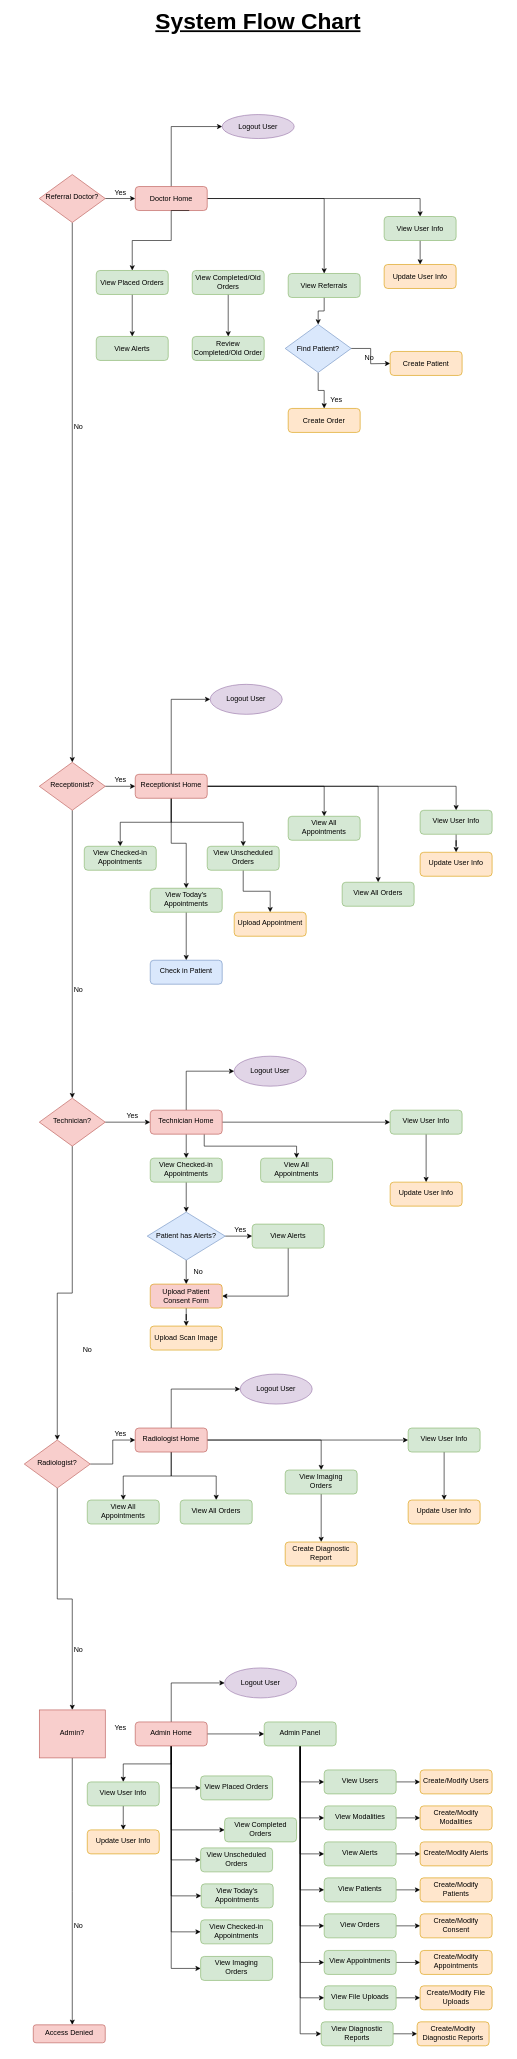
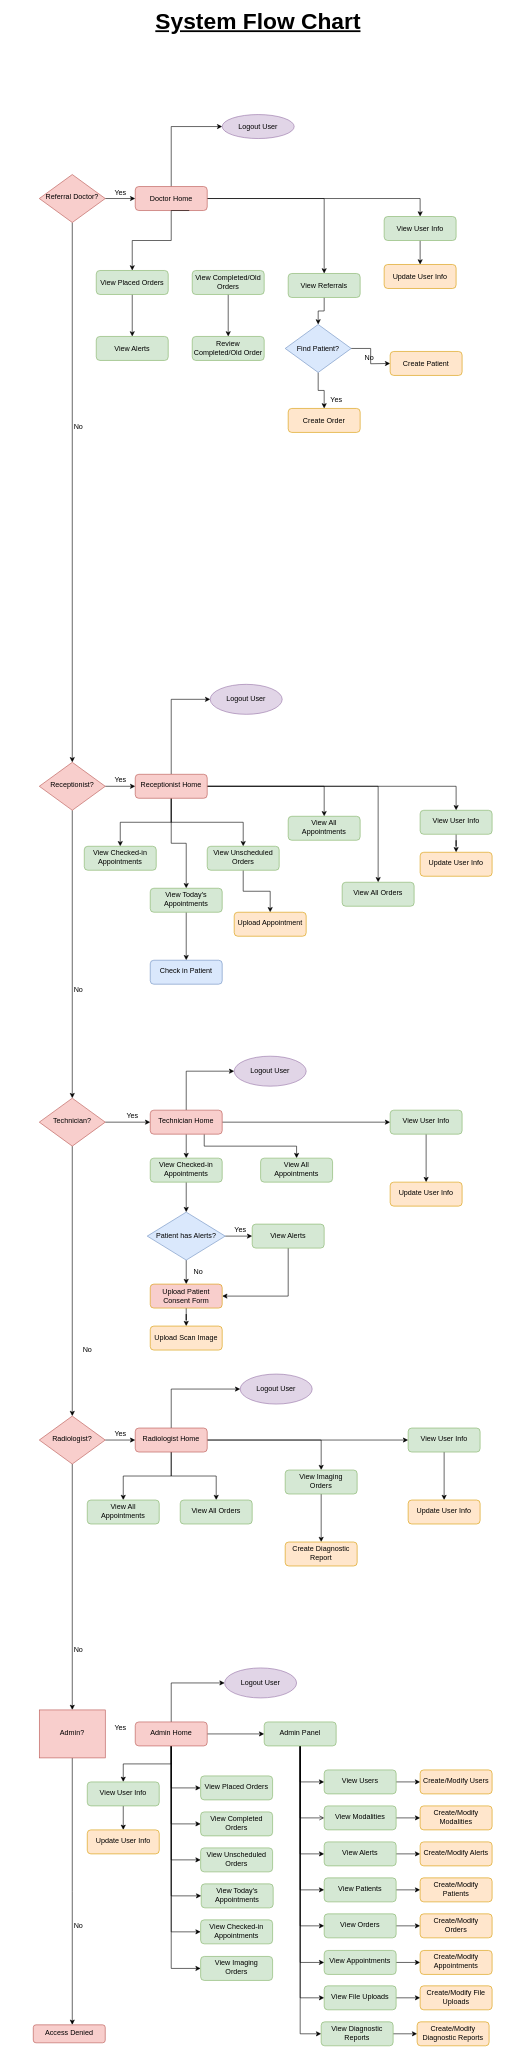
- <mxCell id="85" value="Radiologist?" style="rhombus;whiteSpace=wrap;html=1;shadow=0;fontFamily=Helvetica;fontSize=12;align=center;strokeWidth=1;spacing=6;spacingTop=-4;fillColor=#f8cecc;strokeColor=#b85450;" parent="1" vertex="1"><mxGeometry x="40" y="2400" width="110" height="80" as="geometry" /></mxCell>
+ <mxCell id="85" value="Radiologist?" style="rhombus;whiteSpace=wrap;html=1;shadow=0;fontFamily=Helvetica;fontSize=12;align=center;strokeWidth=1;spacing=6;spacingTop=-4;fillColor=#f8cecc;strokeColor=#b85450;" parent="1" vertex="1"><mxGeometry x="65" y="2360" width="110" height="80" as="geometry" /></mxCell>
- <mxCell id="121" style="edgeStyle=orthogonalEdgeStyle;rounded=0;orthogonalLoop=1;jettySize=auto;html=1;exitX=0.5;exitY=1;exitDx=0;exitDy=0;entryX=0;entryY=0.5;entryDx=0;entryDy=0;strokeColor=#000000;" parent="1" source="128" target="133" edge="1"><mxGeometry relative="1" as="geometry" /></mxCell>
+ <mxCell id="121" style="edgeStyle=orthogonalEdgeStyle;rounded=0;orthogonalLoop=1;jettySize=auto;html=1;exitX=0.5;exitY=1;exitDx=0;exitDy=0;entryX=0;entryY=0.5;entryDx=0;entryDy=0;strokeColor=#000000;endArrow=open;" parent="1" source="128" target="133" edge="1"><mxGeometry relative="1" as="geometry" /></mxCell>
- <mxCell id="154" value="View Completed Orders" style="rounded=1;whiteSpace=wrap;html=1;fillColor=#d5e8d4;strokeColor=#82b366;shadow=0;strokeWidth=1;spacing=6;spacingTop=-4;" parent="1" vertex="1"><mxGeometry x="374" y="3030" width="120" height="40" as="geometry" /></mxCell>
+ <mxCell id="154" value="View Completed Orders" style="rounded=1;whiteSpace=wrap;html=1;fillColor=#d5e8d4;strokeColor=#82b366;shadow=0;strokeWidth=1;spacing=6;spacingTop=-4;" parent="1" vertex="1"><mxGeometry x="334" y="3020" width="120" height="40" as="geometry" /></mxCell>
- <mxCell id="143" value="Create/Modify Consent" style="rounded=1;whiteSpace=wrap;html=1;fillColor=#ffe6cc;strokeColor=#d79b00;shadow=0;strokeWidth=1;spacing=6;spacingTop=-4;" parent="1" vertex="1"><mxGeometry x="700" y="3190" width="120" height="40" as="geometry" /></mxCell>
+ <mxCell id="143" value="Create/Modify Orders" style="rounded=1;whiteSpace=wrap;html=1;fillColor=#ffe6cc;strokeColor=#d79b00;shadow=0;strokeWidth=1;spacing=6;spacingTop=-4;" parent="1" vertex="1"><mxGeometry x="700" y="3190" width="120" height="40" as="geometry" /></mxCell>
